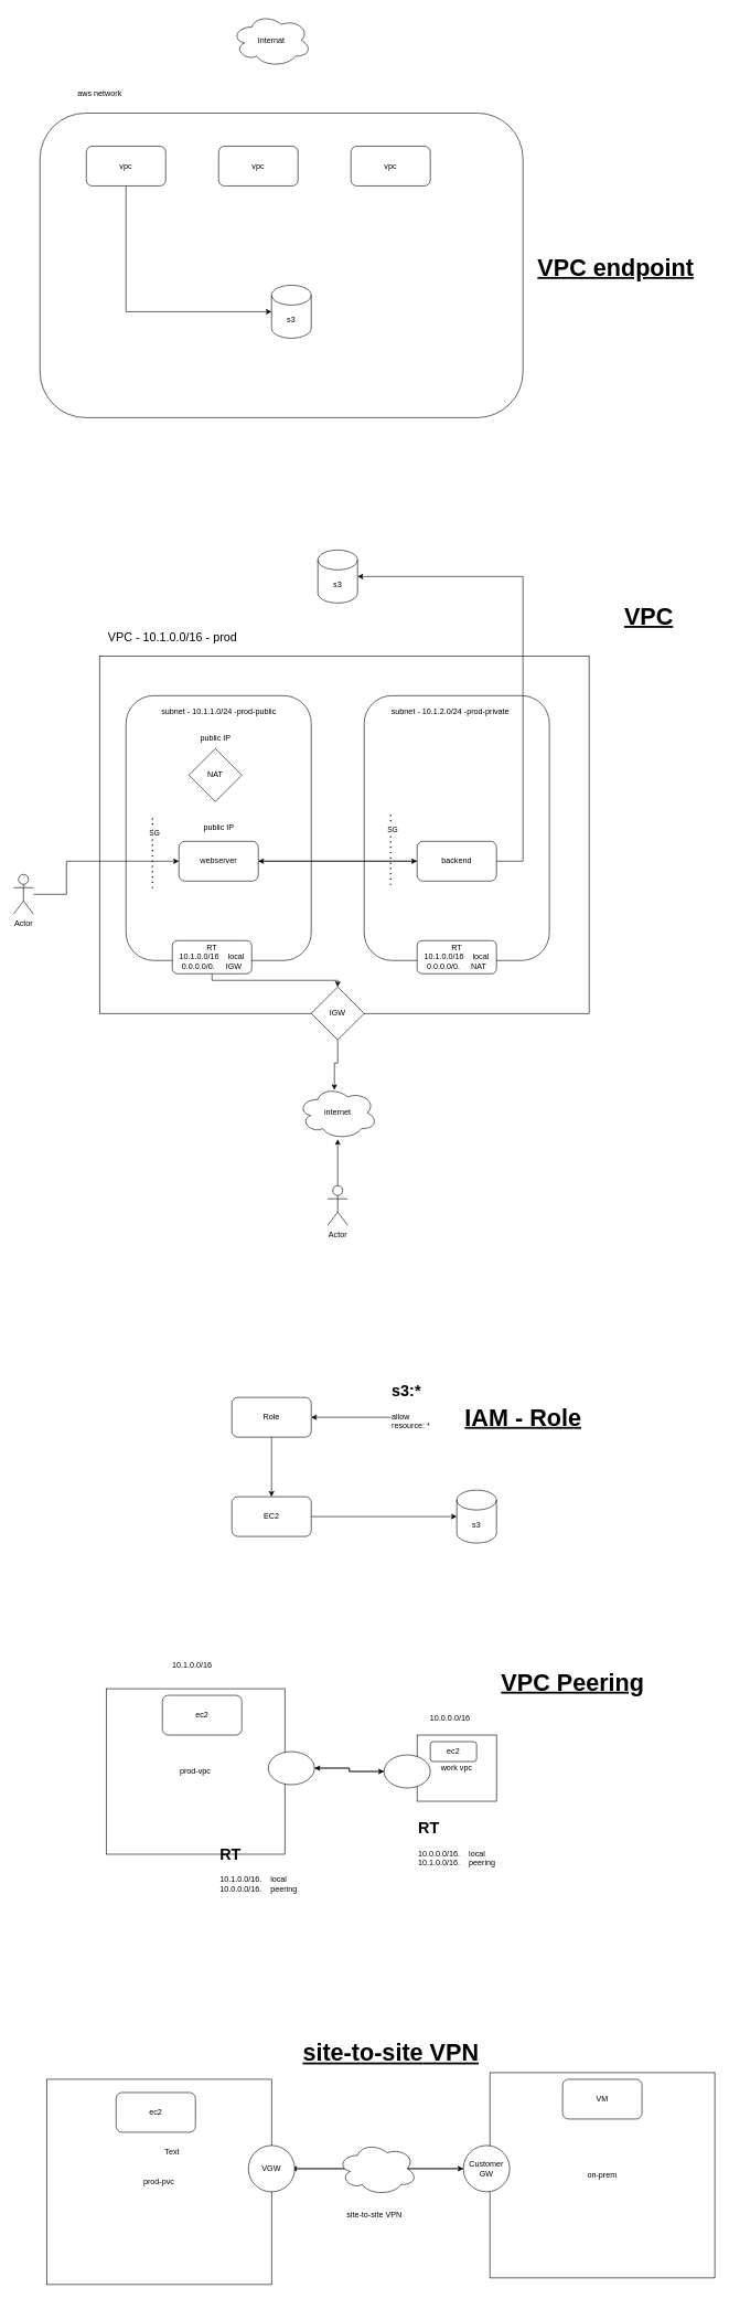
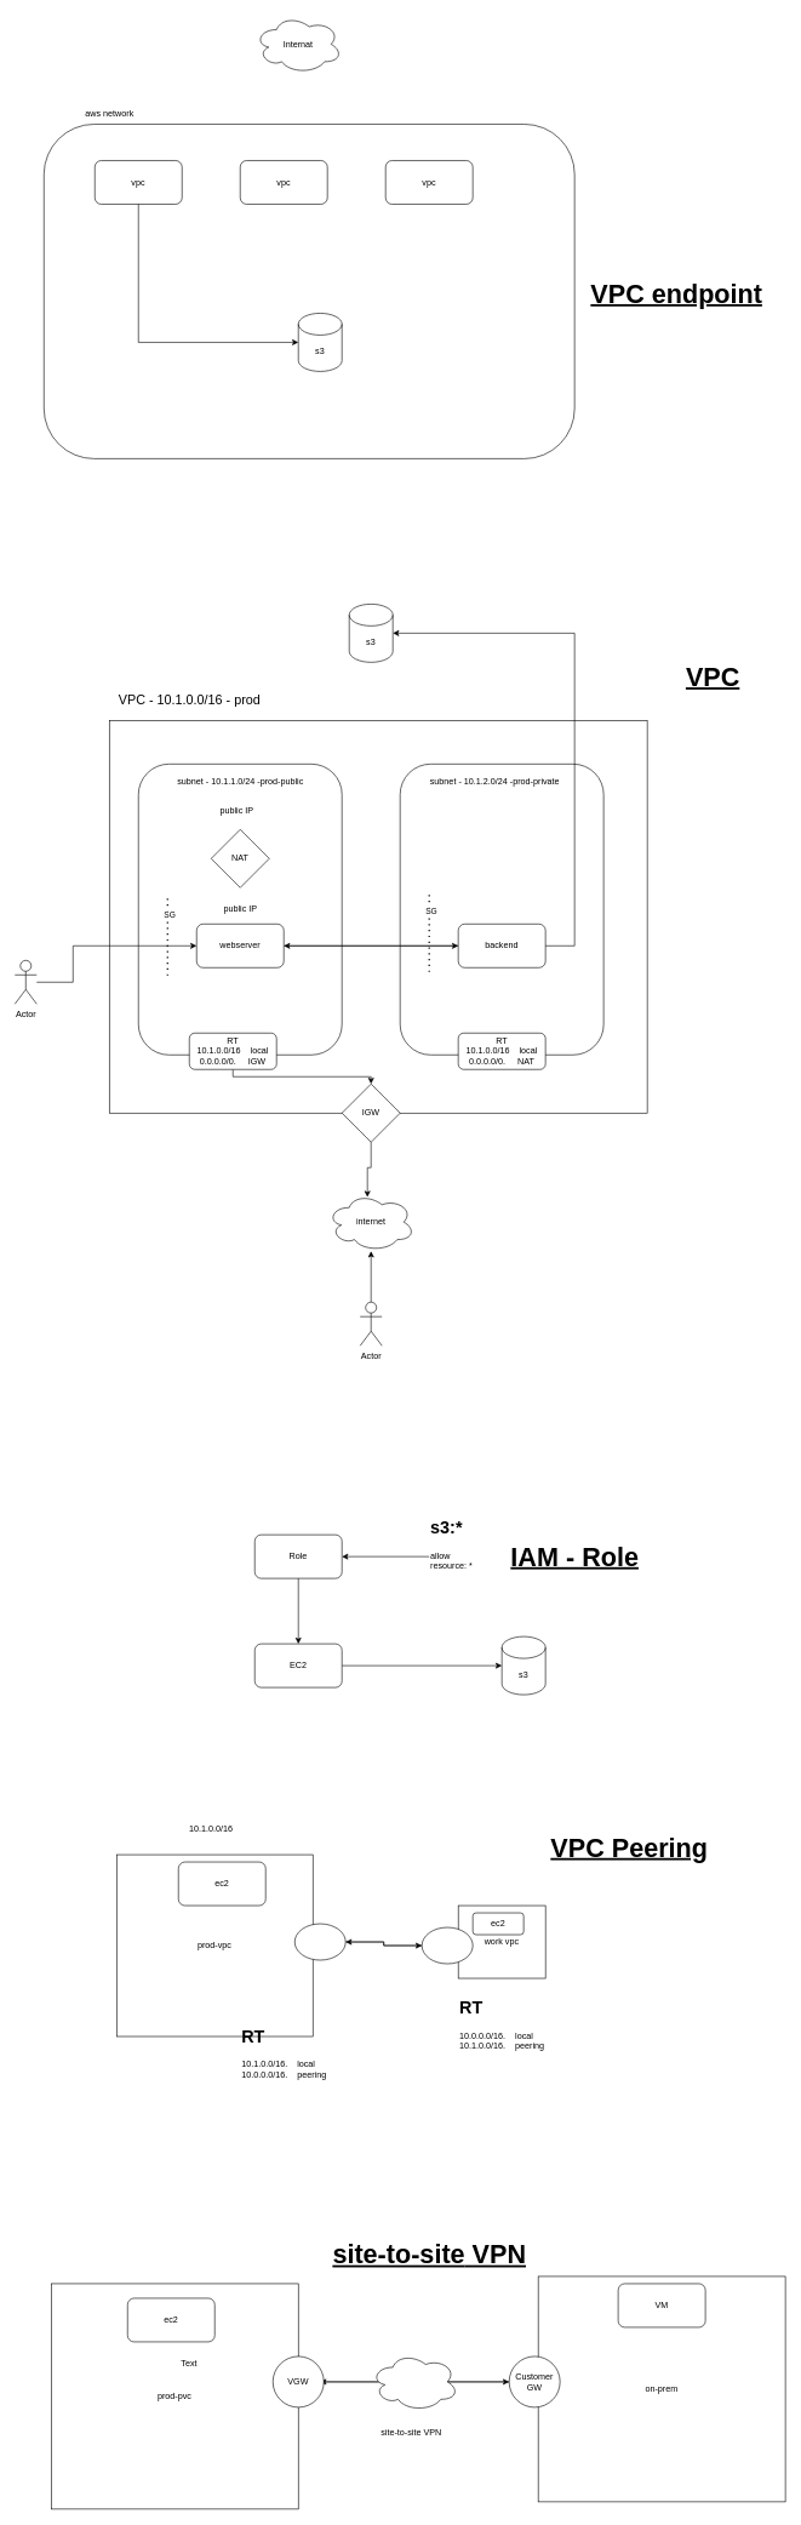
- <mxCell id="38" value="aws network" style="text;html=1;align=center;verticalAlign=middle;resizable=0;points=[];autosize=1;strokeColor=none;fillColor=none;" vertex="1" parent="1"><mxGeometry x="105" y="125" width="90" height="30" as="geometry" /></mxCell>
+ <mxCell id="38" value="aws network" style="text;html=1;align=center;verticalAlign=middle;resizable=0;points=[];autosize=1;strokeColor=none;fillColor=none;" vertex="1" parent="1"><mxGeometry x="105" y="140" width="90" height="30" as="geometry" /></mxCell>
- <mxCell id="21" value="NAT" style="rhombus;whiteSpace=wrap;html=1;" vertex="1" parent="1"><mxGeometry x="285" y="1130" width="80" height="80" as="geometry" /></mxCell>
+ <mxCell id="21" value="NAT" style="rhombus;whiteSpace=wrap;html=1;" vertex="1" parent="1"><mxGeometry x="290" y="1140" width="80" height="80" as="geometry" /></mxCell>
- <mxCell id="50" value="10.0.0.0/16" style="text;html=1;align=center;verticalAlign=middle;whiteSpace=wrap;rounded=0;" vertex="1" parent="1"><mxGeometry x="650" y="2580" width="60" height="30" as="geometry" /></mxCell>
